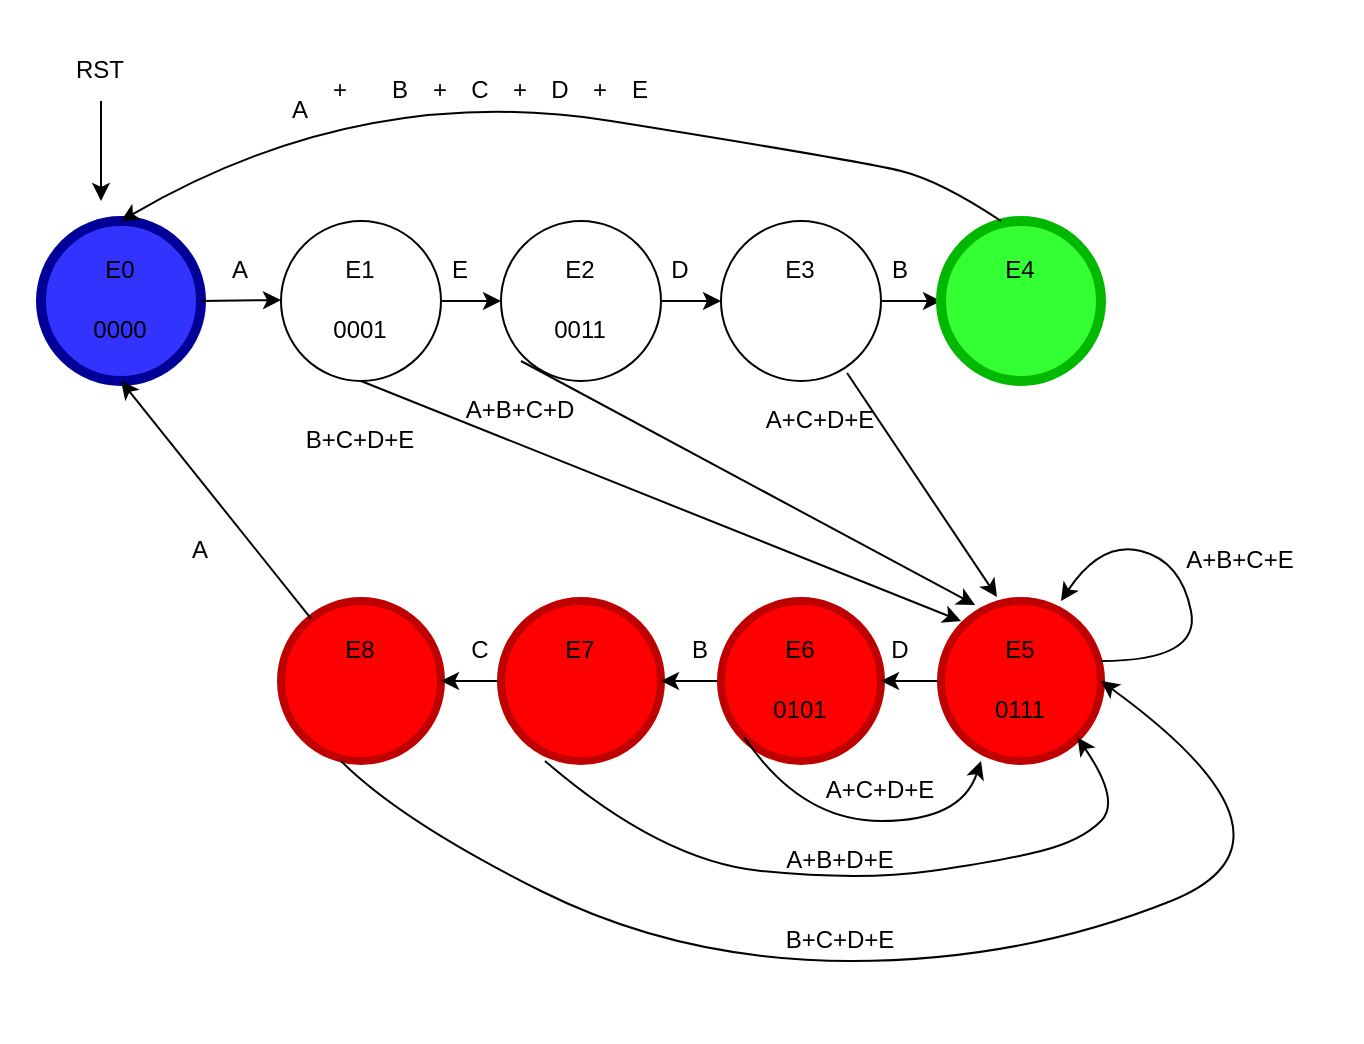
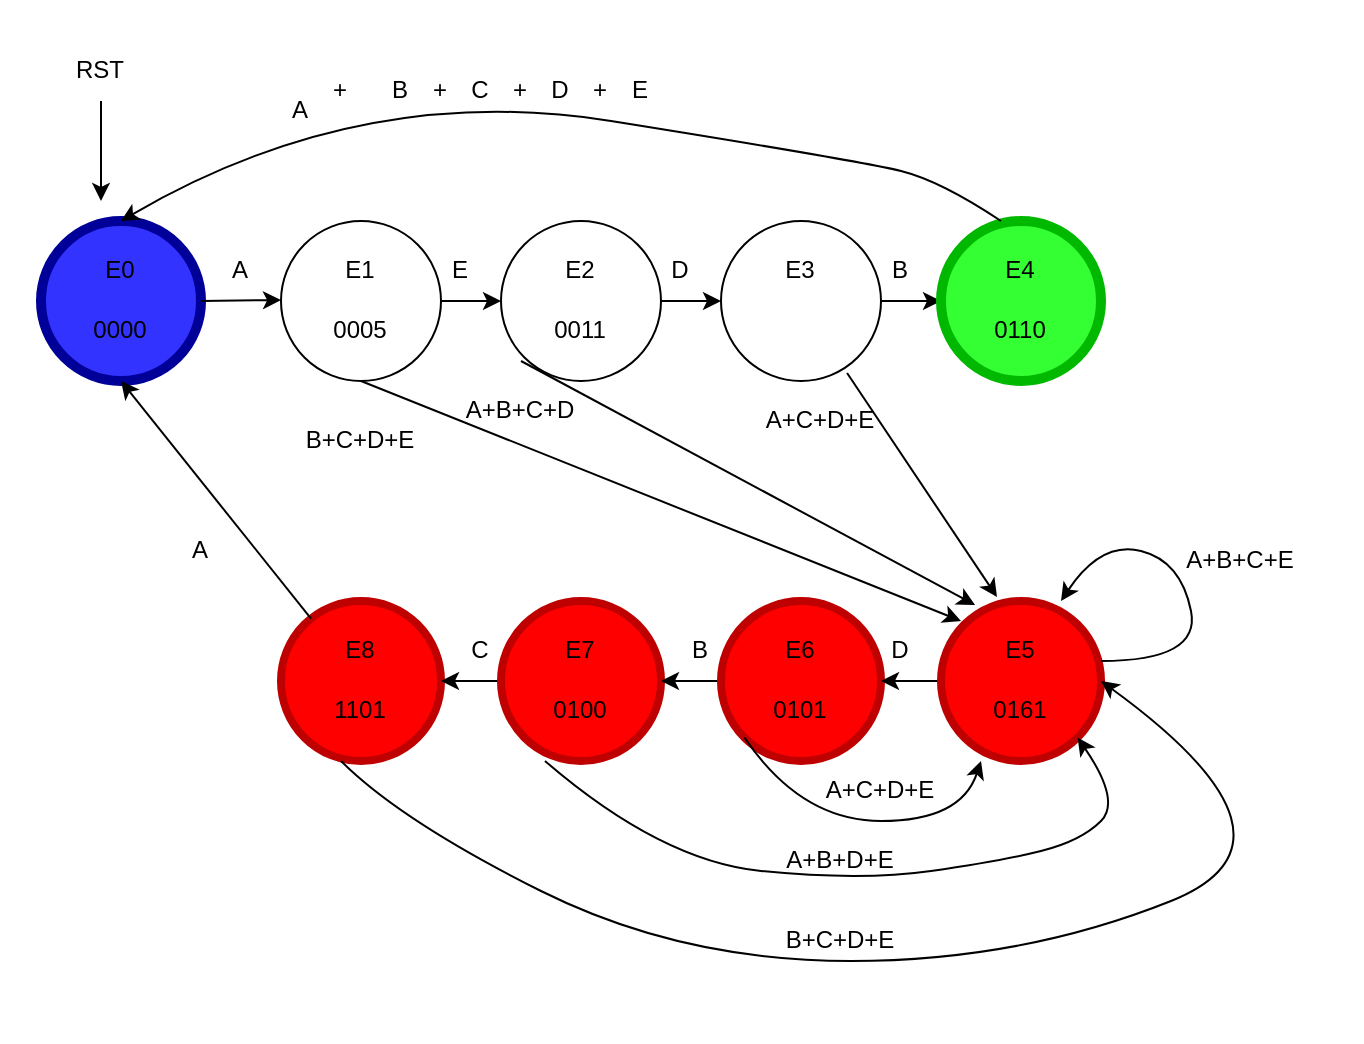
- <mxCell id="28" value="0001" style="text;html=1;strokeColor=none;fillColor=none;align=center;verticalAlign=middle;whiteSpace=wrap;rounded=0;" vertex="1" parent="1"><mxGeometry x="150" y="150" width="60" height="30" as="geometry" /></mxCell>
+ <mxCell id="28" value="0005" style="text;html=1;strokeColor=none;fillColor=none;align=center;verticalAlign=middle;whiteSpace=wrap;rounded=0;" vertex="1" parent="1"><mxGeometry x="150" y="150" width="60" height="30" as="geometry" /></mxCell>
+ <mxCell id="30" value="0110" style="text;html=1;strokeColor=none;fillColor=none;align=center;verticalAlign=middle;whiteSpace=wrap;rounded=0;" vertex="1" parent="1"><mxGeometry x="480" y="150" width="60" height="30" as="geometry" /></mxCell>
+ <mxCell id="31" value="1101" style="text;html=1;strokeColor=none;fillColor=none;align=center;verticalAlign=middle;whiteSpace=wrap;rounded=0;" vertex="1" parent="1"><mxGeometry x="150" y="340" width="60" height="30" as="geometry" /></mxCell>
+ <mxCell id="32" value="0100" style="text;html=1;strokeColor=none;fillColor=none;align=center;verticalAlign=middle;whiteSpace=wrap;rounded=0;" vertex="1" parent="1"><mxGeometry x="260" y="340" width="60" height="30" as="geometry" /></mxCell>
- <mxCell id="34" value="0111" style="text;html=1;strokeColor=none;fillColor=none;align=center;verticalAlign=middle;whiteSpace=wrap;rounded=0;" vertex="1" parent="1"><mxGeometry x="480" y="340" width="60" height="30" as="geometry" /></mxCell>
+ <mxCell id="34" value="0161" style="text;html=1;strokeColor=none;fillColor=none;align=center;verticalAlign=middle;whiteSpace=wrap;rounded=0;" vertex="1" parent="1"><mxGeometry x="480" y="340" width="60" height="30" as="geometry" /></mxCell>
